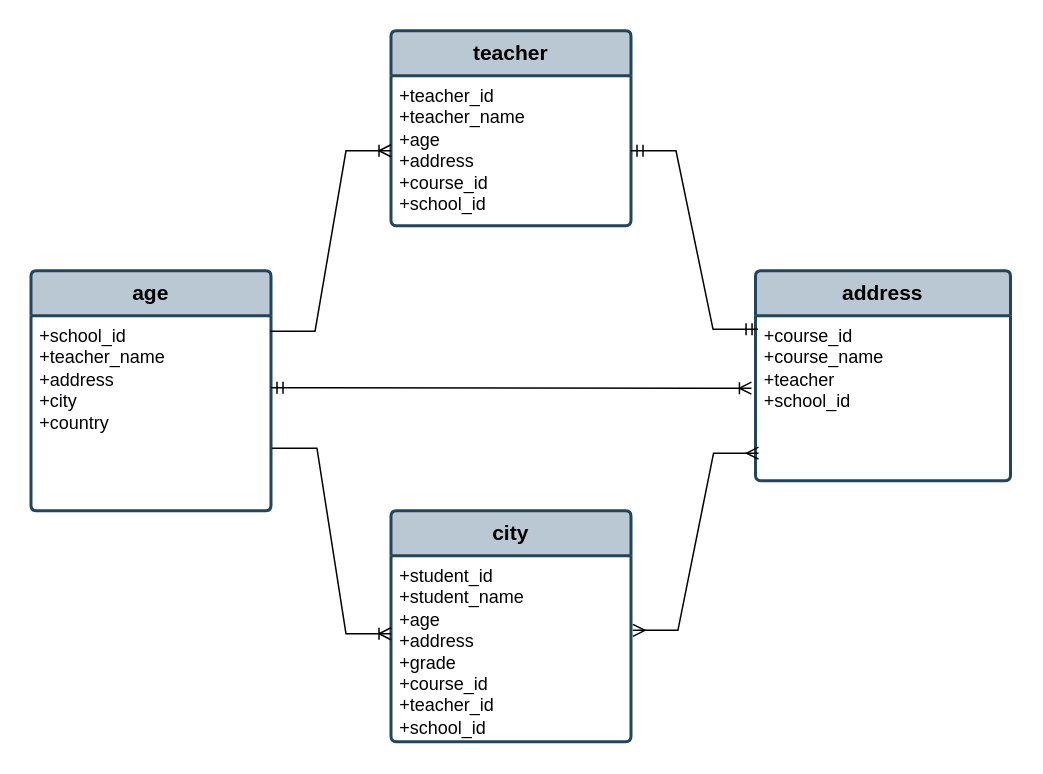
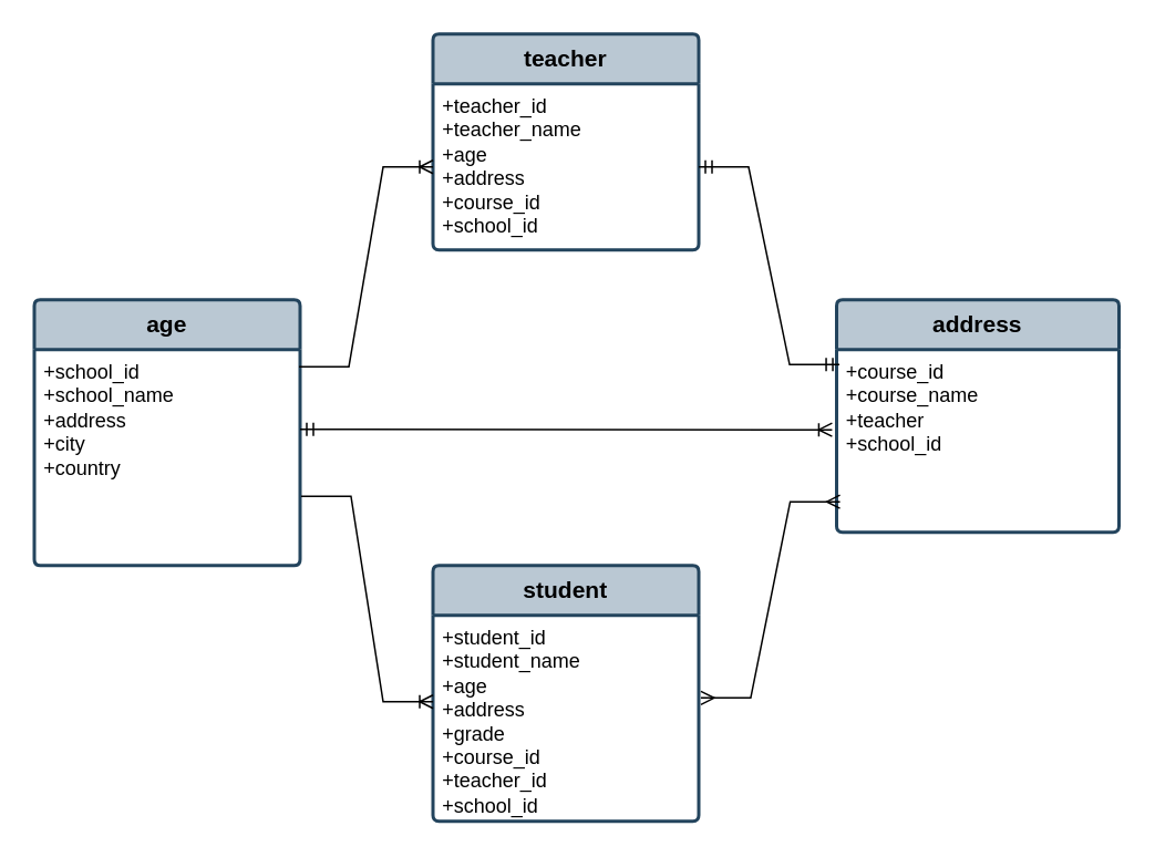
- <mxCell id="9" value="+school_id&lt;div&gt;+teacher_name&lt;br&gt;&lt;div&gt;&lt;span style=&quot;background-color: transparent; color: light-dark(rgb(0, 0, 0), rgb(255, 255, 255));&quot;&gt;+address&lt;/span&gt;&lt;/div&gt;&lt;/div&gt;&lt;div&gt;+city&lt;br&gt;+country&lt;/div&gt;" style="align=left;strokeColor=none;fillColor=none;spacingLeft=4;spacingRight=4;fontSize=12;verticalAlign=top;resizable=0;rotatable=0;part=1;html=1;whiteSpace=wrap;" parent="8" vertex="1"><mxGeometry y="30" width="160" height="130" as="geometry" /></mxCell>
+ <mxCell id="9" value="+school_id&lt;div&gt;+school_name&lt;br&gt;&lt;div&gt;&lt;span style=&quot;background-color: transparent; color: light-dark(rgb(0, 0, 0), rgb(255, 255, 255));&quot;&gt;+address&lt;/span&gt;&lt;/div&gt;&lt;/div&gt;&lt;div&gt;+city&lt;br&gt;+country&lt;/div&gt;" style="align=left;strokeColor=none;fillColor=none;spacingLeft=4;spacingRight=4;fontSize=12;verticalAlign=top;resizable=0;rotatable=0;part=1;html=1;whiteSpace=wrap;" parent="8" vertex="1"><mxGeometry y="30" width="160" height="130" as="geometry" /></mxCell>
- <mxCell id="4" value="city" style="swimlane;childLayout=stackLayout;horizontal=1;startSize=30;horizontalStack=0;rounded=1;fontSize=14;fontStyle=1;strokeWidth=2;resizeParent=0;resizeLast=1;shadow=0;dashed=0;align=center;arcSize=4;whiteSpace=wrap;html=1;fillColor=#bac8d3;strokeColor=#23445d;" parent="1" vertex="1"><mxGeometry x="260" y="340" width="160" height="154" as="geometry" /></mxCell>
+ <mxCell id="4" value="student" style="swimlane;childLayout=stackLayout;horizontal=1;startSize=30;horizontalStack=0;rounded=1;fontSize=14;fontStyle=1;strokeWidth=2;resizeParent=0;resizeLast=1;shadow=0;dashed=0;align=center;arcSize=4;whiteSpace=wrap;html=1;fillColor=#bac8d3;strokeColor=#23445d;" parent="1" vertex="1"><mxGeometry x="260" y="340" width="160" height="154" as="geometry" /></mxCell>
